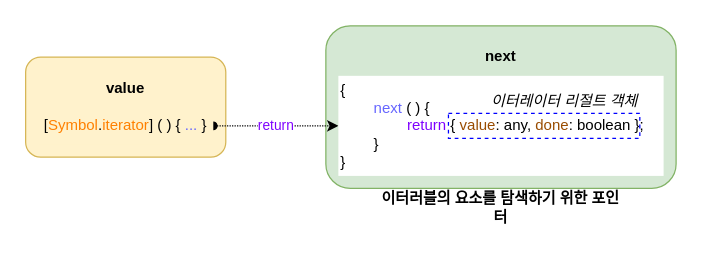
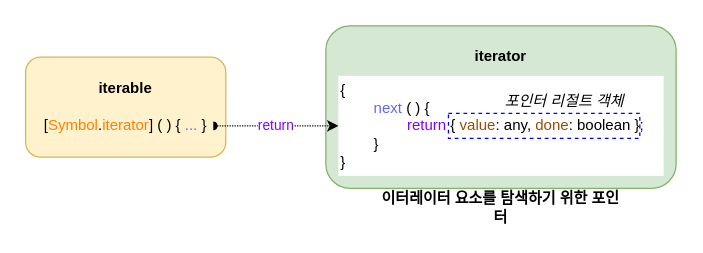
- <mxCell id="9" value="&lt;b&gt;next&lt;/b&gt;" style="text;html=1;strokeColor=none;fillColor=none;align=center;verticalAlign=middle;whiteSpace=wrap;rounded=0;" vertex="1" parent="1"><mxGeometry x="370" y="30" width="60" height="30" as="geometry" /></mxCell>
+ <mxCell id="9" value="&lt;b&gt;iterator&lt;/b&gt;" style="text;html=1;strokeColor=none;fillColor=none;align=center;verticalAlign=middle;whiteSpace=wrap;rounded=0;" vertex="1" parent="1"><mxGeometry x="370" y="30" width="60" height="30" as="geometry" /></mxCell>
- <mxCell id="6" value="&lt;b&gt;value&lt;/b&gt;" style="text;html=1;strokeColor=none;fillColor=none;align=center;verticalAlign=middle;whiteSpace=wrap;rounded=0;" vertex="1" parent="1"><mxGeometry x="70" y="55" width="60" height="30" as="geometry" /></mxCell>
+ <mxCell id="6" value="&lt;b&gt;iterable&lt;/b&gt;" style="text;html=1;strokeColor=none;fillColor=none;align=center;verticalAlign=middle;whiteSpace=wrap;rounded=0;" vertex="1" parent="1"><mxGeometry x="70" y="55" width="60" height="30" as="geometry" /></mxCell>
- <mxCell id="11" value="&lt;font color=&quot;#000000&quot;&gt;&lt;i&gt;이터레이터 리절트 객체&lt;/i&gt;&lt;/font&gt;" style="text;html=1;strokeColor=none;fillColor=none;align=center;verticalAlign=middle;whiteSpace=wrap;rounded=0;dashed=1;fontColor=#7F00FF;" vertex="1" parent="1"><mxGeometry x="391" y="66" width="120" height="30" as="geometry" /></mxCell>
+ <mxCell id="11" value="&lt;font color=&quot;#000000&quot;&gt;&lt;i&gt;포인터 리절트 객체&lt;/i&gt;&lt;/font&gt;" style="text;html=1;strokeColor=none;fillColor=none;align=center;verticalAlign=middle;whiteSpace=wrap;rounded=0;dashed=1;fontColor=#7F00FF;" vertex="1" parent="1"><mxGeometry x="391" y="66" width="120" height="30" as="geometry" /></mxCell>
- <mxCell id="10" value="&lt;b&gt;이터러블의 요소를 탐색하기 위한 포인터&lt;/b&gt;" style="text;html=1;strokeColor=none;fillColor=none;align=center;verticalAlign=middle;whiteSpace=wrap;rounded=0;" vertex="1" parent="1"><mxGeometry x="304" y="150" width="192" height="30" as="geometry" /></mxCell>
+ <mxCell id="10" value="&lt;b&gt;이터레이터 요소를 탐색하기 위한 포인터&lt;/b&gt;" style="text;html=1;strokeColor=none;fillColor=none;align=center;verticalAlign=middle;whiteSpace=wrap;rounded=0;" vertex="1" parent="1"><mxGeometry x="304" y="150" width="192" height="30" as="geometry" /></mxCell>
